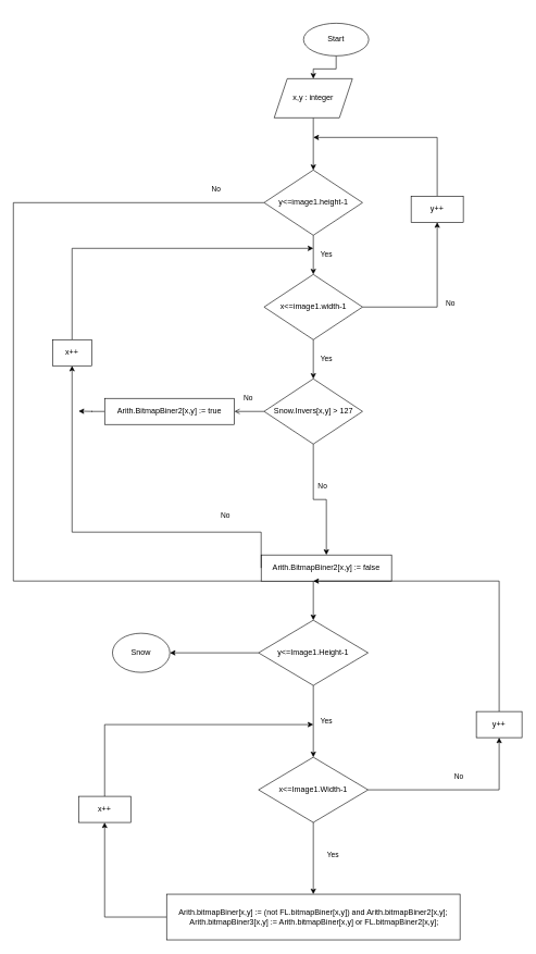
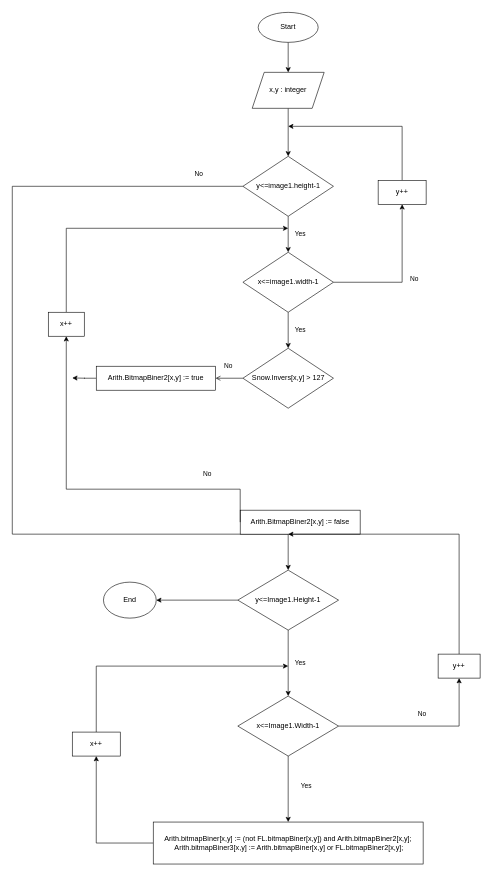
- <mxCell id="3" value="Start" style="ellipse;whiteSpace=wrap;html=1;" vertex="1" parent="1"><mxGeometry x="465" y="35" width="100" height="50" as="geometry" /></mxCell>
+ <mxCell id="3" value="Start" style="ellipse;whiteSpace=wrap;html=1;" vertex="1" parent="1"><mxGeometry x="430" y="20" width="100" height="50" as="geometry" /></mxCell>
- <mxCell id="12" value="No" style="edgeStyle=orthogonalEdgeStyle;rounded=0;orthogonalLoop=1;jettySize=auto;html=1;" edge="1" parent="1" source="14" target="17"><mxGeometry x="0.043" y="20" relative="1" as="geometry"><mxPoint as="offset" /></mxGeometry></mxCell>
- <mxCell id="35" value="Snow" style="ellipse;whiteSpace=wrap;html=1;" vertex="1" parent="1"><mxGeometry x="172" y="970" width="88" height="60" as="geometry" /></mxCell>
+ <mxCell id="35" value="End" style="ellipse;whiteSpace=wrap;html=1;" vertex="1" parent="1"><mxGeometry x="172" y="970" width="88" height="60" as="geometry" /></mxCell>
